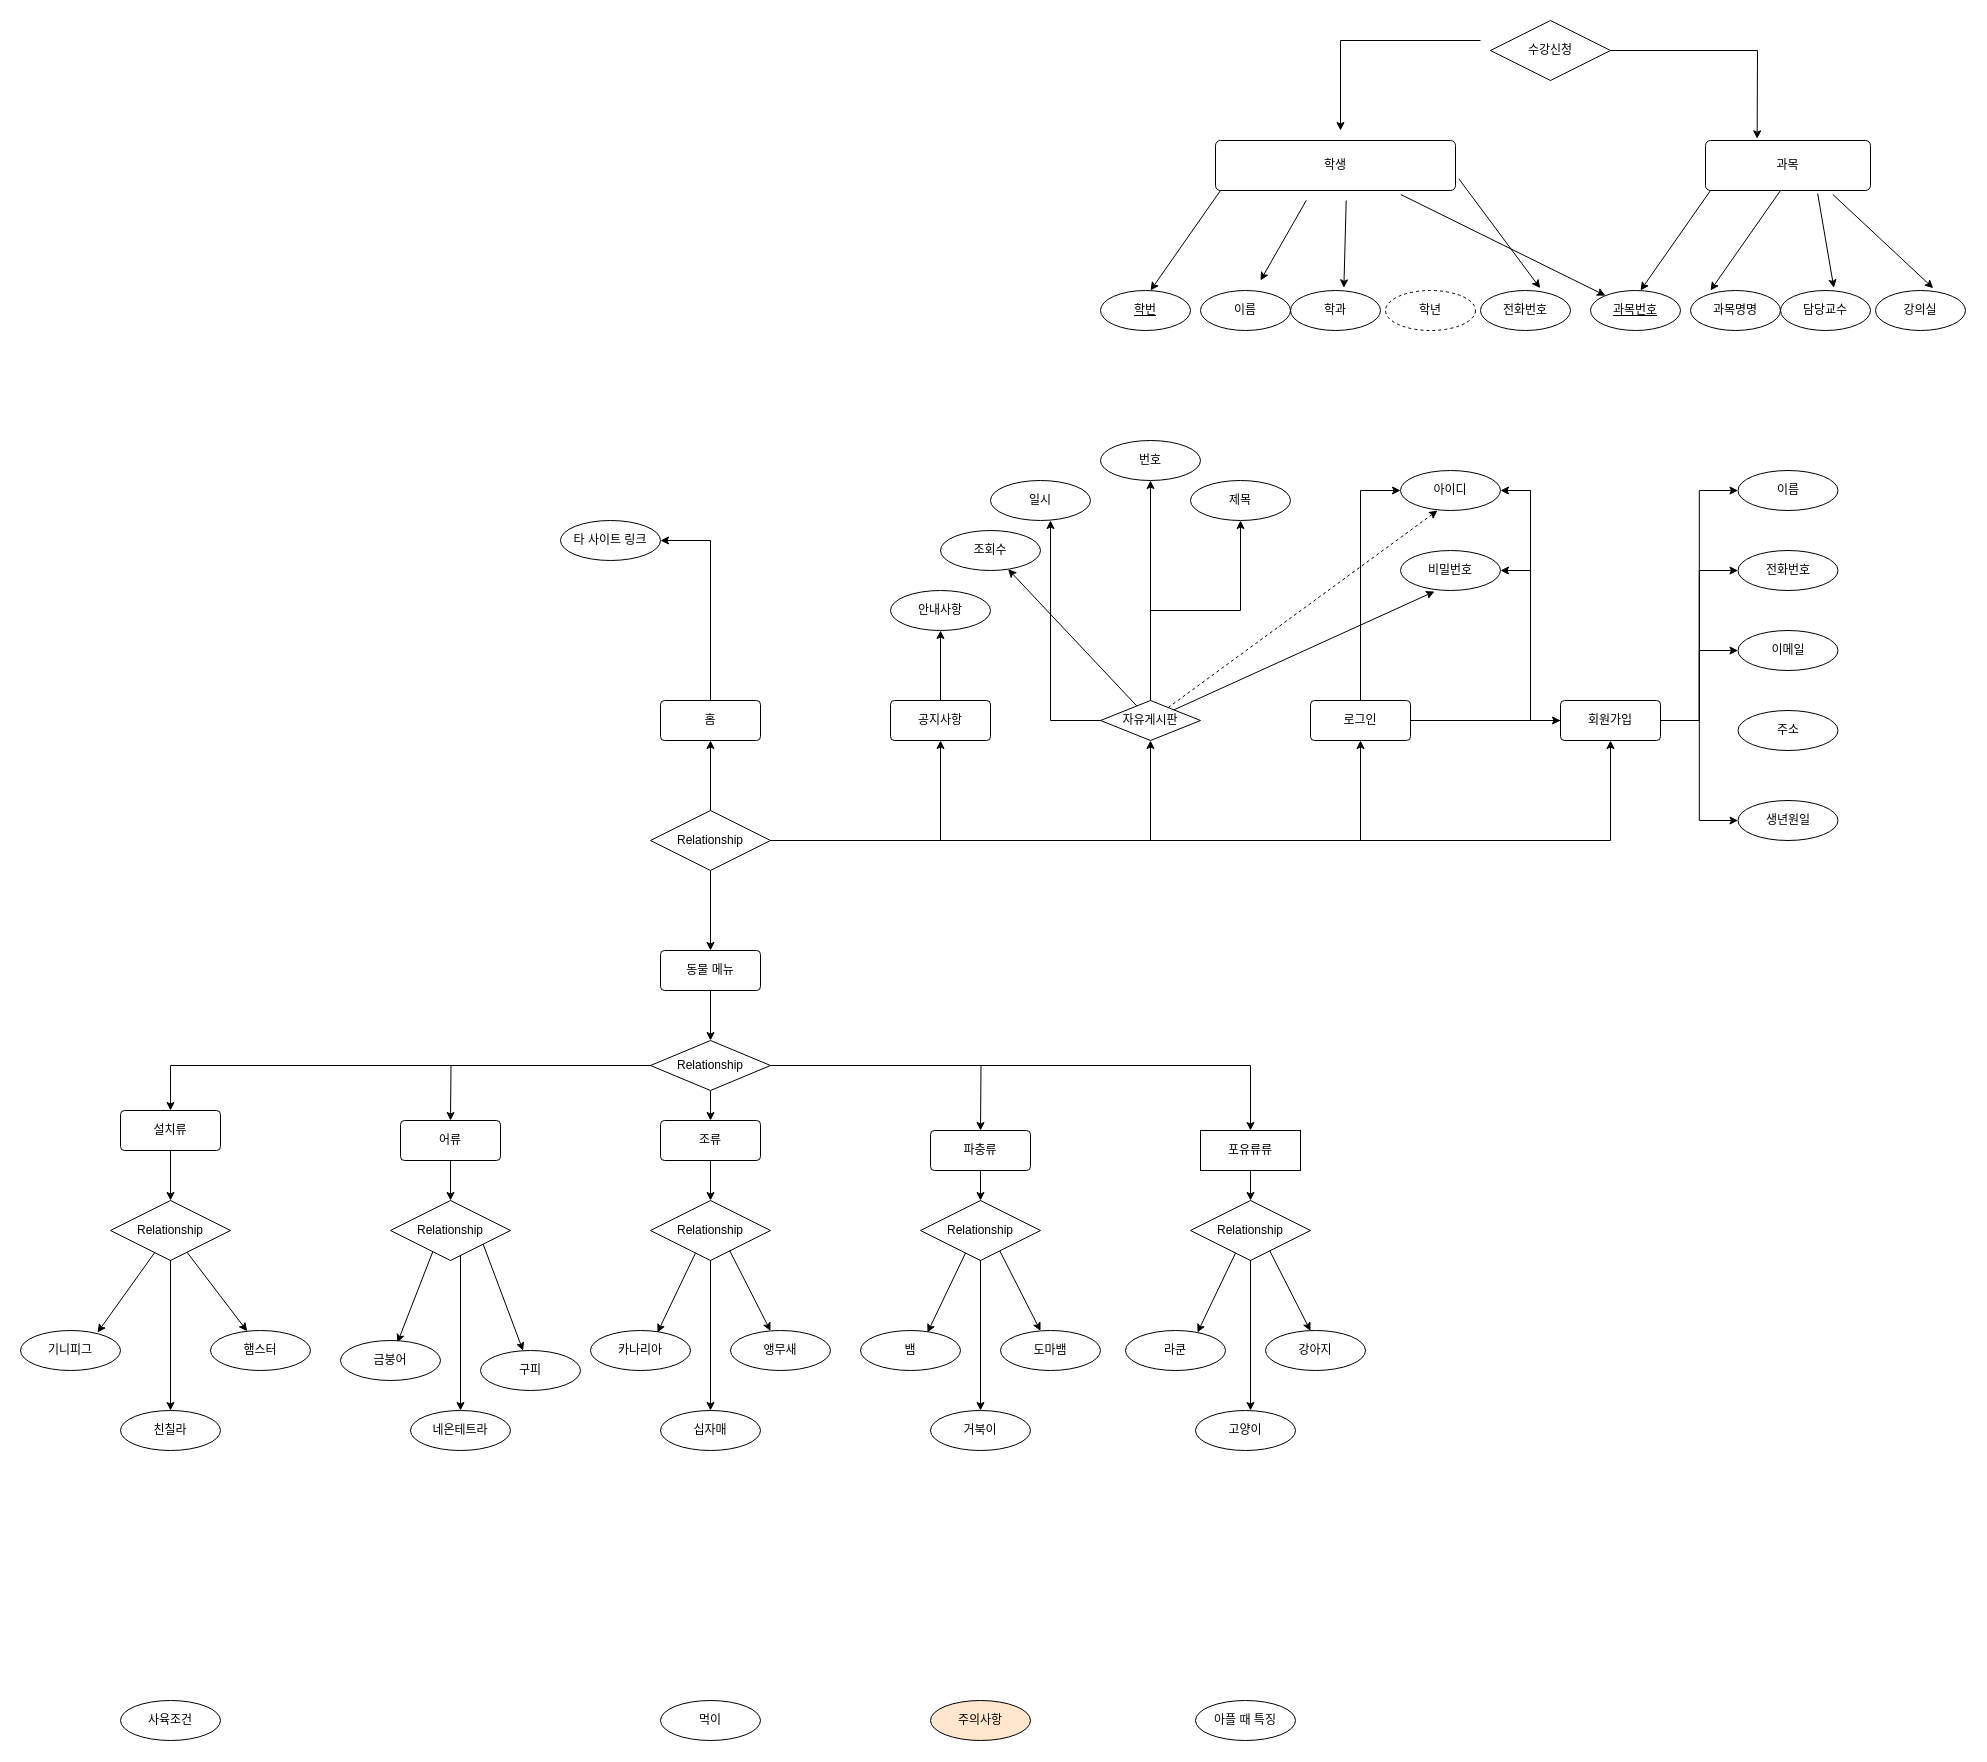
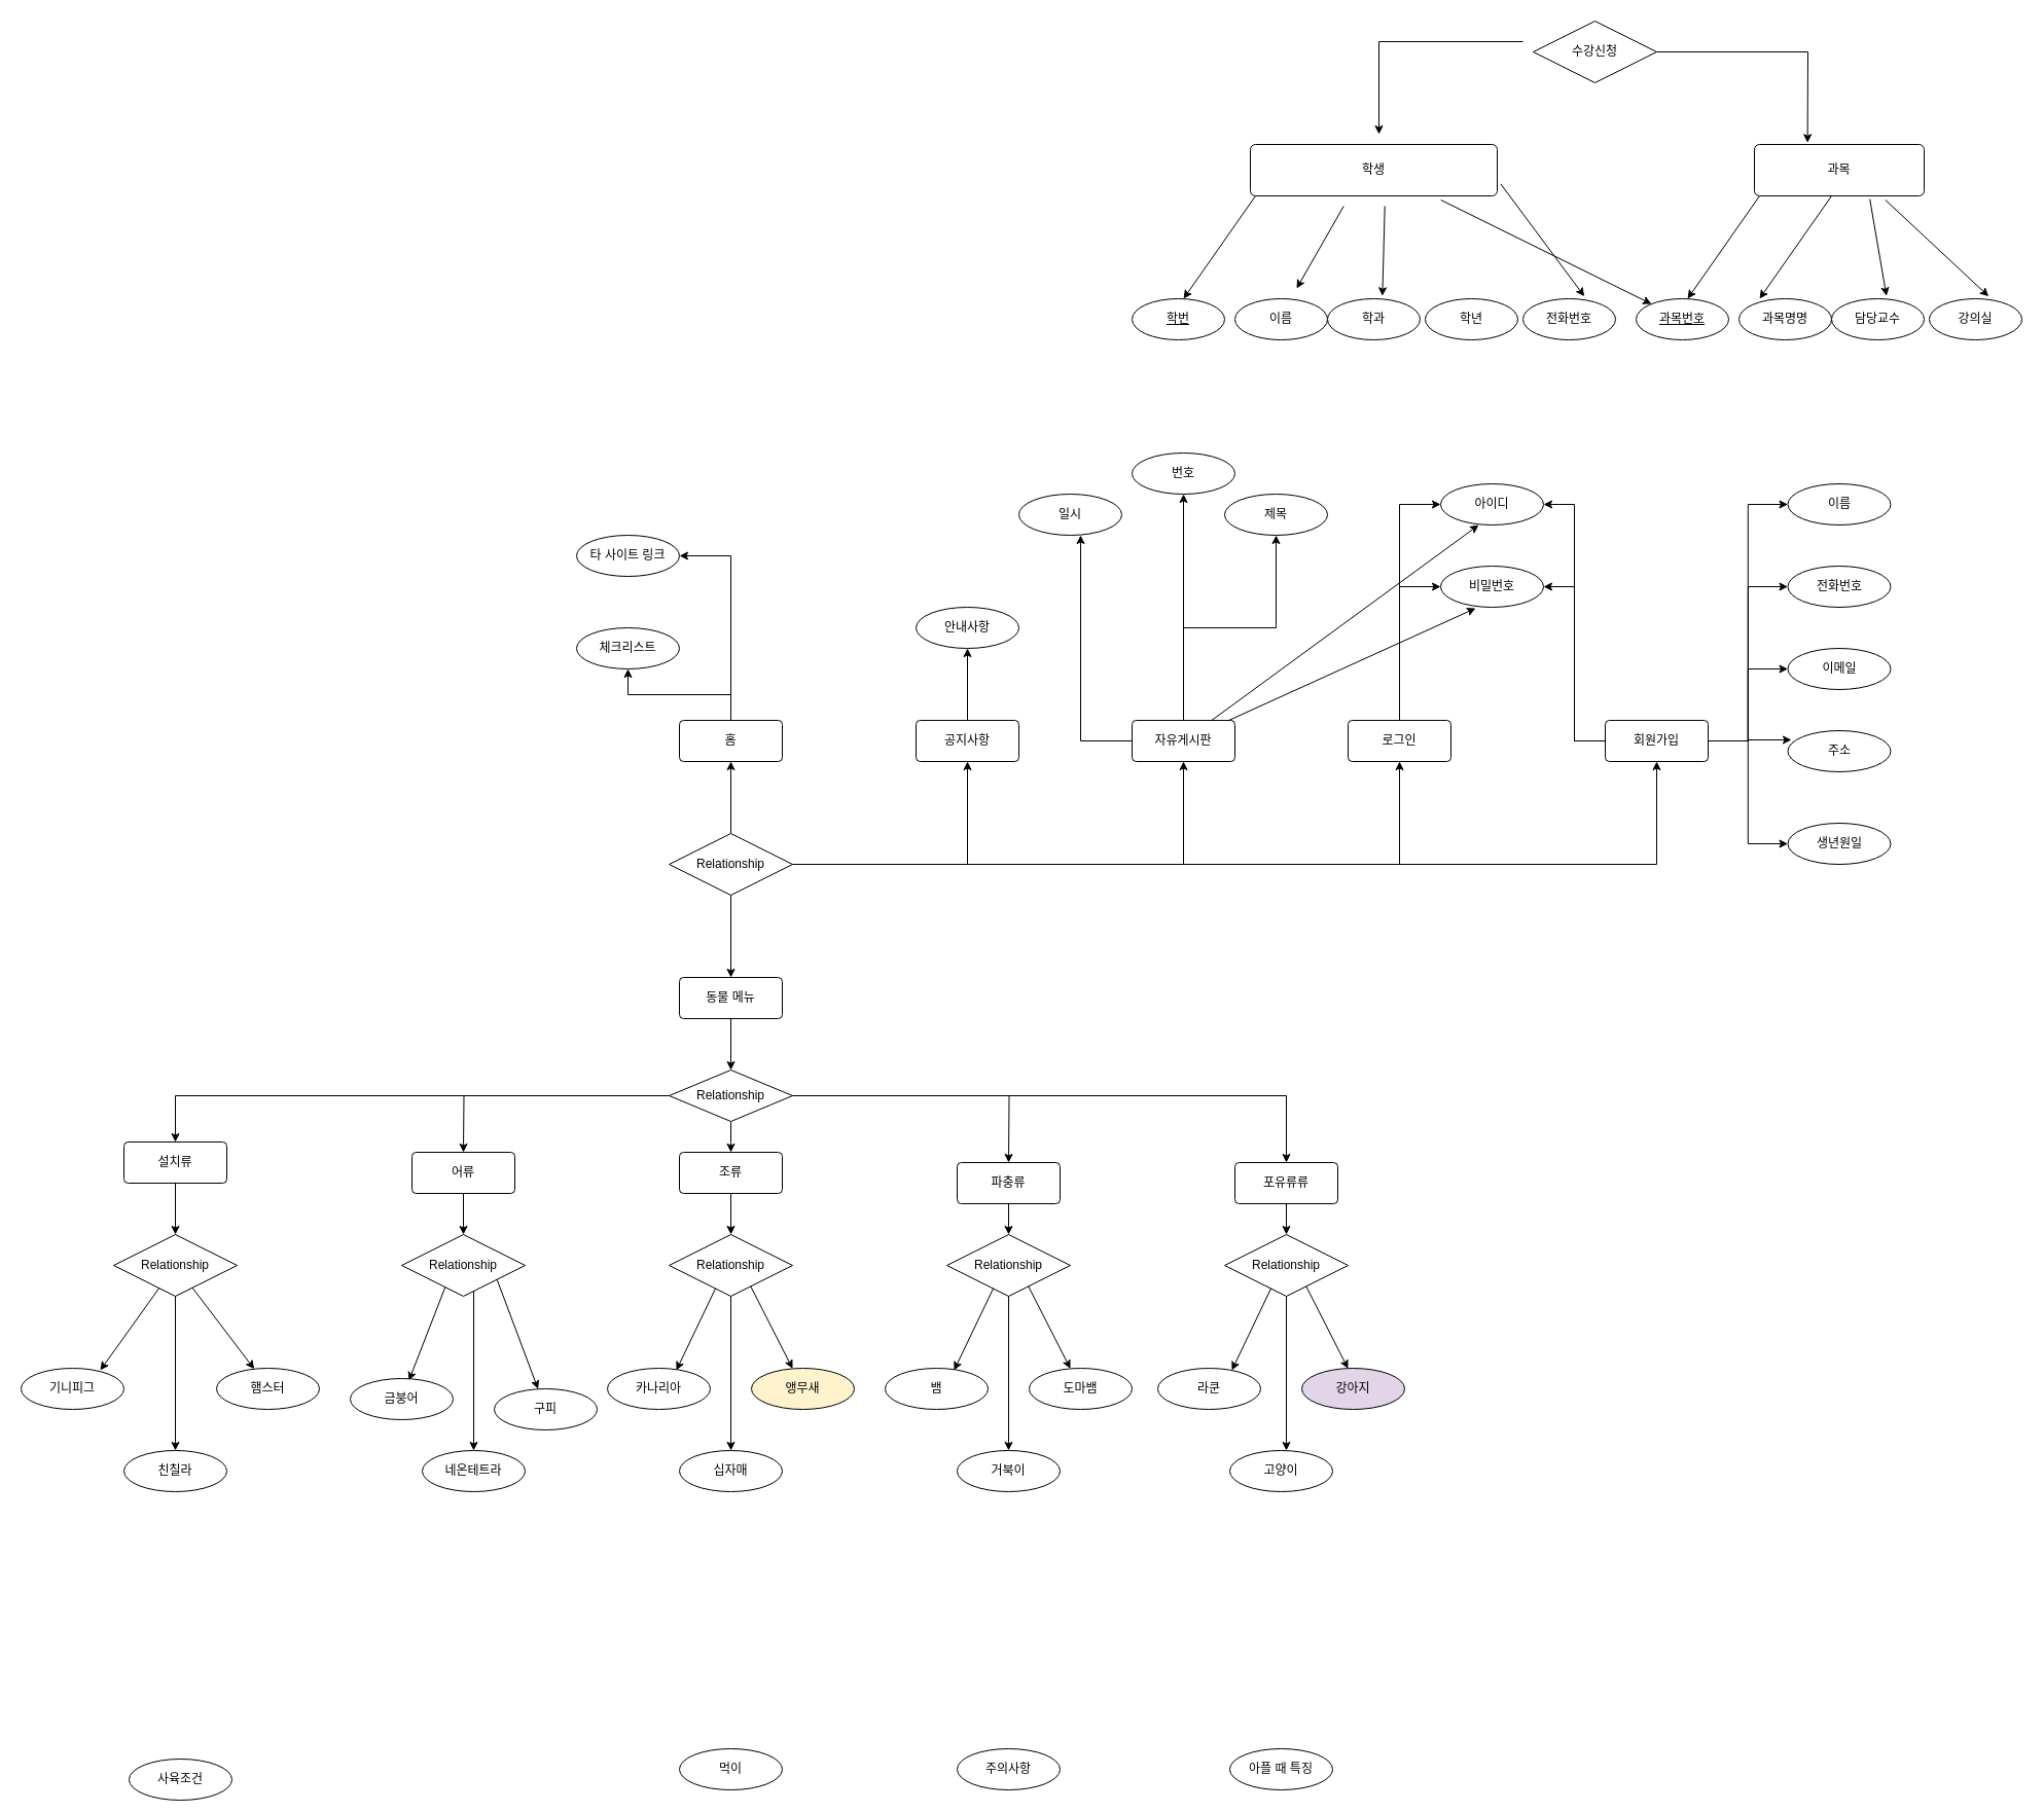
- <mxCell id="14" value="학년" style="ellipse;whiteSpace=wrap;html=1;align=center;dashed=1;" vertex="1" parent="1"><mxGeometry x="1385" y="290" width="90" height="40" as="geometry" /></mxCell>
+ <mxCell id="14" value="학년" style="ellipse;whiteSpace=wrap;html=1;align=center;" vertex="1" parent="1"><mxGeometry x="1385" y="290" width="90" height="40" as="geometry" /></mxCell>
- <mxCell id="92" value="조회수" style="ellipse;whiteSpace=wrap;html=1;align=center;" vertex="1" parent="1"><mxGeometry x="940" y="530" width="100" height="40" as="geometry" /></mxCell>
- <mxCell id="99" style="rounded=0;orthogonalLoop=1;jettySize=auto;html=1;entryX=0.37;entryY=1;entryDx=0;entryDy=0;entryPerimeter=0;dashed=1;" edge="1" parent="1" source="80" target="97"><mxGeometry relative="1" as="geometry" /></mxCell>
+ <mxCell id="99" style="rounded=0;orthogonalLoop=1;jettySize=auto;html=1;entryX=0.37;entryY=1;entryDx=0;entryDy=0;entryPerimeter=0;" edge="1" parent="1" source="80" target="97"><mxGeometry relative="1" as="geometry" /></mxCell>
+ <mxCell id="74" value="체크리스트" style="ellipse;whiteSpace=wrap;html=1;align=center;" vertex="1" parent="1"><mxGeometry x="560" y="610" width="100" height="40" as="geometry" /></mxCell>
- <mxCell id="77" style="rounded=0;orthogonalLoop=1;jettySize=auto;html=1;" edge="1" parent="1" source="80" target="92"><mxGeometry relative="1" as="geometry" /></mxCell>
+ <mxCell id="55" style="edgeStyle=orthogonalEdgeStyle;rounded=0;orthogonalLoop=1;jettySize=auto;html=1;" edge="1" parent="1" source="57" target="74"><mxGeometry relative="1" as="geometry" /></mxCell>
+ <mxCell id="106" style="edgeStyle=orthogonalEdgeStyle;rounded=0;orthogonalLoop=1;jettySize=auto;html=1;entryX=0.035;entryY=0.225;entryDx=0;entryDy=0;entryPerimeter=0;" edge="1" parent="1" source="90" target="104"><mxGeometry relative="1" as="geometry" /></mxCell>
- <mxCell id="80" value="자유게시판" style="rhombus;arcSize=10;whiteSpace=wrap;html=1;align=center;" vertex="1" parent="1"><mxGeometry x="1100" y="700" width="100" height="40" as="geometry" /></mxCell>
+ <mxCell id="80" value="자유게시판" style="rounded=1;arcSize=10;whiteSpace=wrap;html=1;align=center;" vertex="1" parent="1"><mxGeometry x="1100" y="700" width="100" height="40" as="geometry" /></mxCell>
- <mxCell id="81" style="edgeStyle=orthogonalEdgeStyle;rounded=0;orthogonalLoop=1;jettySize=auto;html=1;" edge="1" parent="1" source="83" target="90"><mxGeometry relative="1" as="geometry" /></mxCell>
+ <mxCell id="81" style="edgeStyle=orthogonalEdgeStyle;rounded=0;orthogonalLoop=1;jettySize=auto;html=1;entryX=0;entryY=0.5;entryDx=0;entryDy=0;" edge="1" parent="1" source="83" target="96"><mxGeometry relative="1" as="geometry" /></mxCell>
- <mxCell id="117" value="포유류류" style="arcSize=10;whiteSpace=wrap;html=1;align=center;rounded=0;" vertex="1" parent="1"><mxGeometry x="1200" y="1130" width="100" height="40" as="geometry" /></mxCell>
+ <mxCell id="117" value="포유류류" style="rounded=1;arcSize=10;whiteSpace=wrap;html=1;align=center;" vertex="1" parent="1"><mxGeometry x="1200" y="1130" width="100" height="40" as="geometry" /></mxCell>
- <mxCell id="66" value="앵무새" style="ellipse;whiteSpace=wrap;html=1;align=center;" vertex="1" parent="1"><mxGeometry x="730" y="1330" width="100" height="40" as="geometry" /></mxCell>
+ <mxCell id="66" value="앵무새" style="ellipse;whiteSpace=wrap;html=1;align=center;fillColor=#fff2cc;" vertex="1" parent="1"><mxGeometry x="730" y="1330" width="100" height="40" as="geometry" /></mxCell>
- <mxCell id="72" value="강아지" style="ellipse;whiteSpace=wrap;html=1;align=center;" vertex="1" parent="1"><mxGeometry x="1265" y="1330" width="100" height="40" as="geometry" /></mxCell>
+ <mxCell id="72" value="강아지" style="ellipse;whiteSpace=wrap;html=1;align=center;fillColor=#e1d5e7;" vertex="1" parent="1"><mxGeometry x="1265" y="1330" width="100" height="40" as="geometry" /></mxCell>
- <mxCell id="110" value="사육조건" style="ellipse;whiteSpace=wrap;html=1;align=center;" vertex="1" parent="1"><mxGeometry x="120" y="1700" width="100" height="40" as="geometry" /></mxCell>
+ <mxCell id="110" value="사육조건" style="ellipse;whiteSpace=wrap;html=1;align=center;" vertex="1" parent="1"><mxGeometry x="125" y="1710" width="100" height="40" as="geometry" /></mxCell>
- <mxCell id="108" value="주의사항" style="ellipse;whiteSpace=wrap;html=1;align=center;fillColor=#ffe6cc;" vertex="1" parent="1"><mxGeometry x="930" y="1700" width="100" height="40" as="geometry" /></mxCell>
+ <mxCell id="108" value="주의사항" style="ellipse;whiteSpace=wrap;html=1;align=center;" vertex="1" parent="1"><mxGeometry x="930" y="1700" width="100" height="40" as="geometry" /></mxCell>
